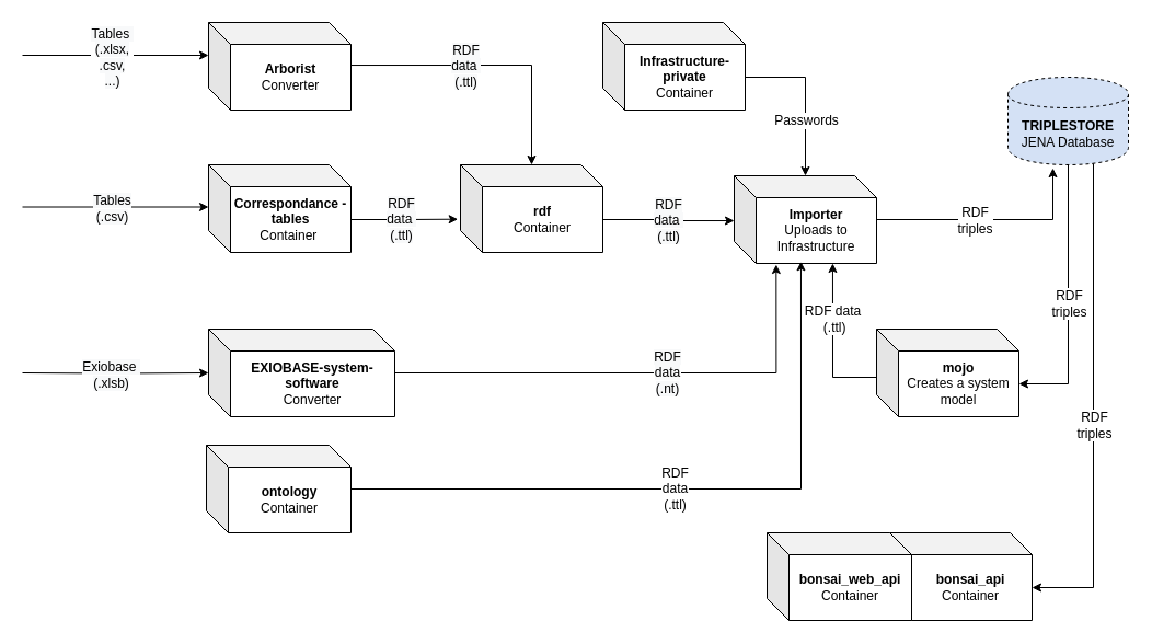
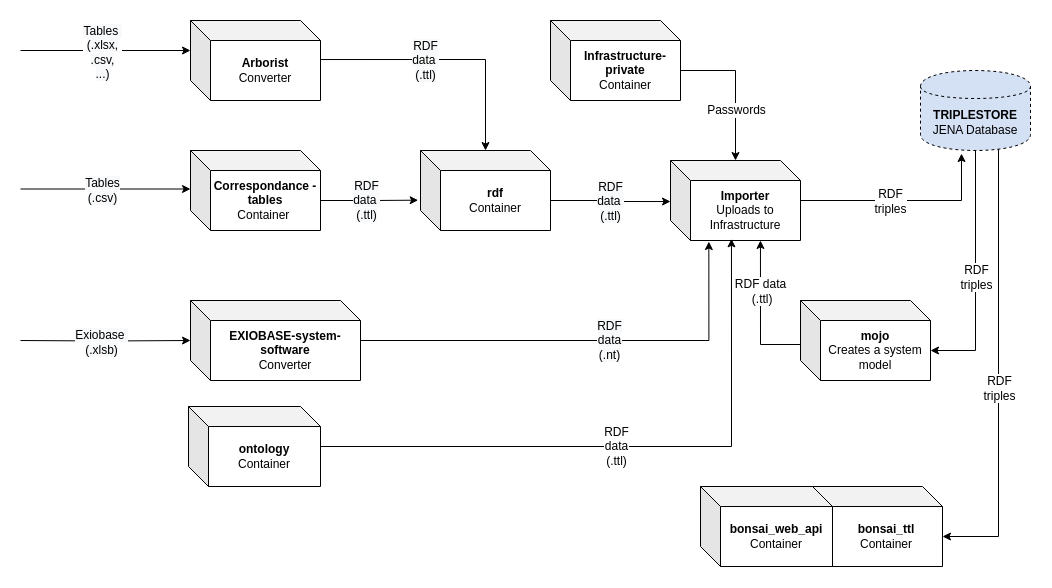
- <mxCell id="33" value="&lt;b&gt;bonsai_api&lt;/b&gt;&lt;br&gt;Container" style="shape=cube;whiteSpace=wrap;html=1;boundedLbl=1;backgroundOutline=1;darkOpacity=0.05;darkOpacity2=0.1;" vertex="1" parent="1"><mxGeometry x="810" y="486" width="132" height="80" as="geometry" /></mxCell>
+ <mxCell id="33" value="&lt;b&gt;bonsai_ttl&lt;/b&gt;&lt;br&gt;Container" style="shape=cube;whiteSpace=wrap;html=1;boundedLbl=1;backgroundOutline=1;darkOpacity=0.05;darkOpacity2=0.1;" vertex="1" parent="1"><mxGeometry x="810" y="486" width="132" height="80" as="geometry" /></mxCell>
